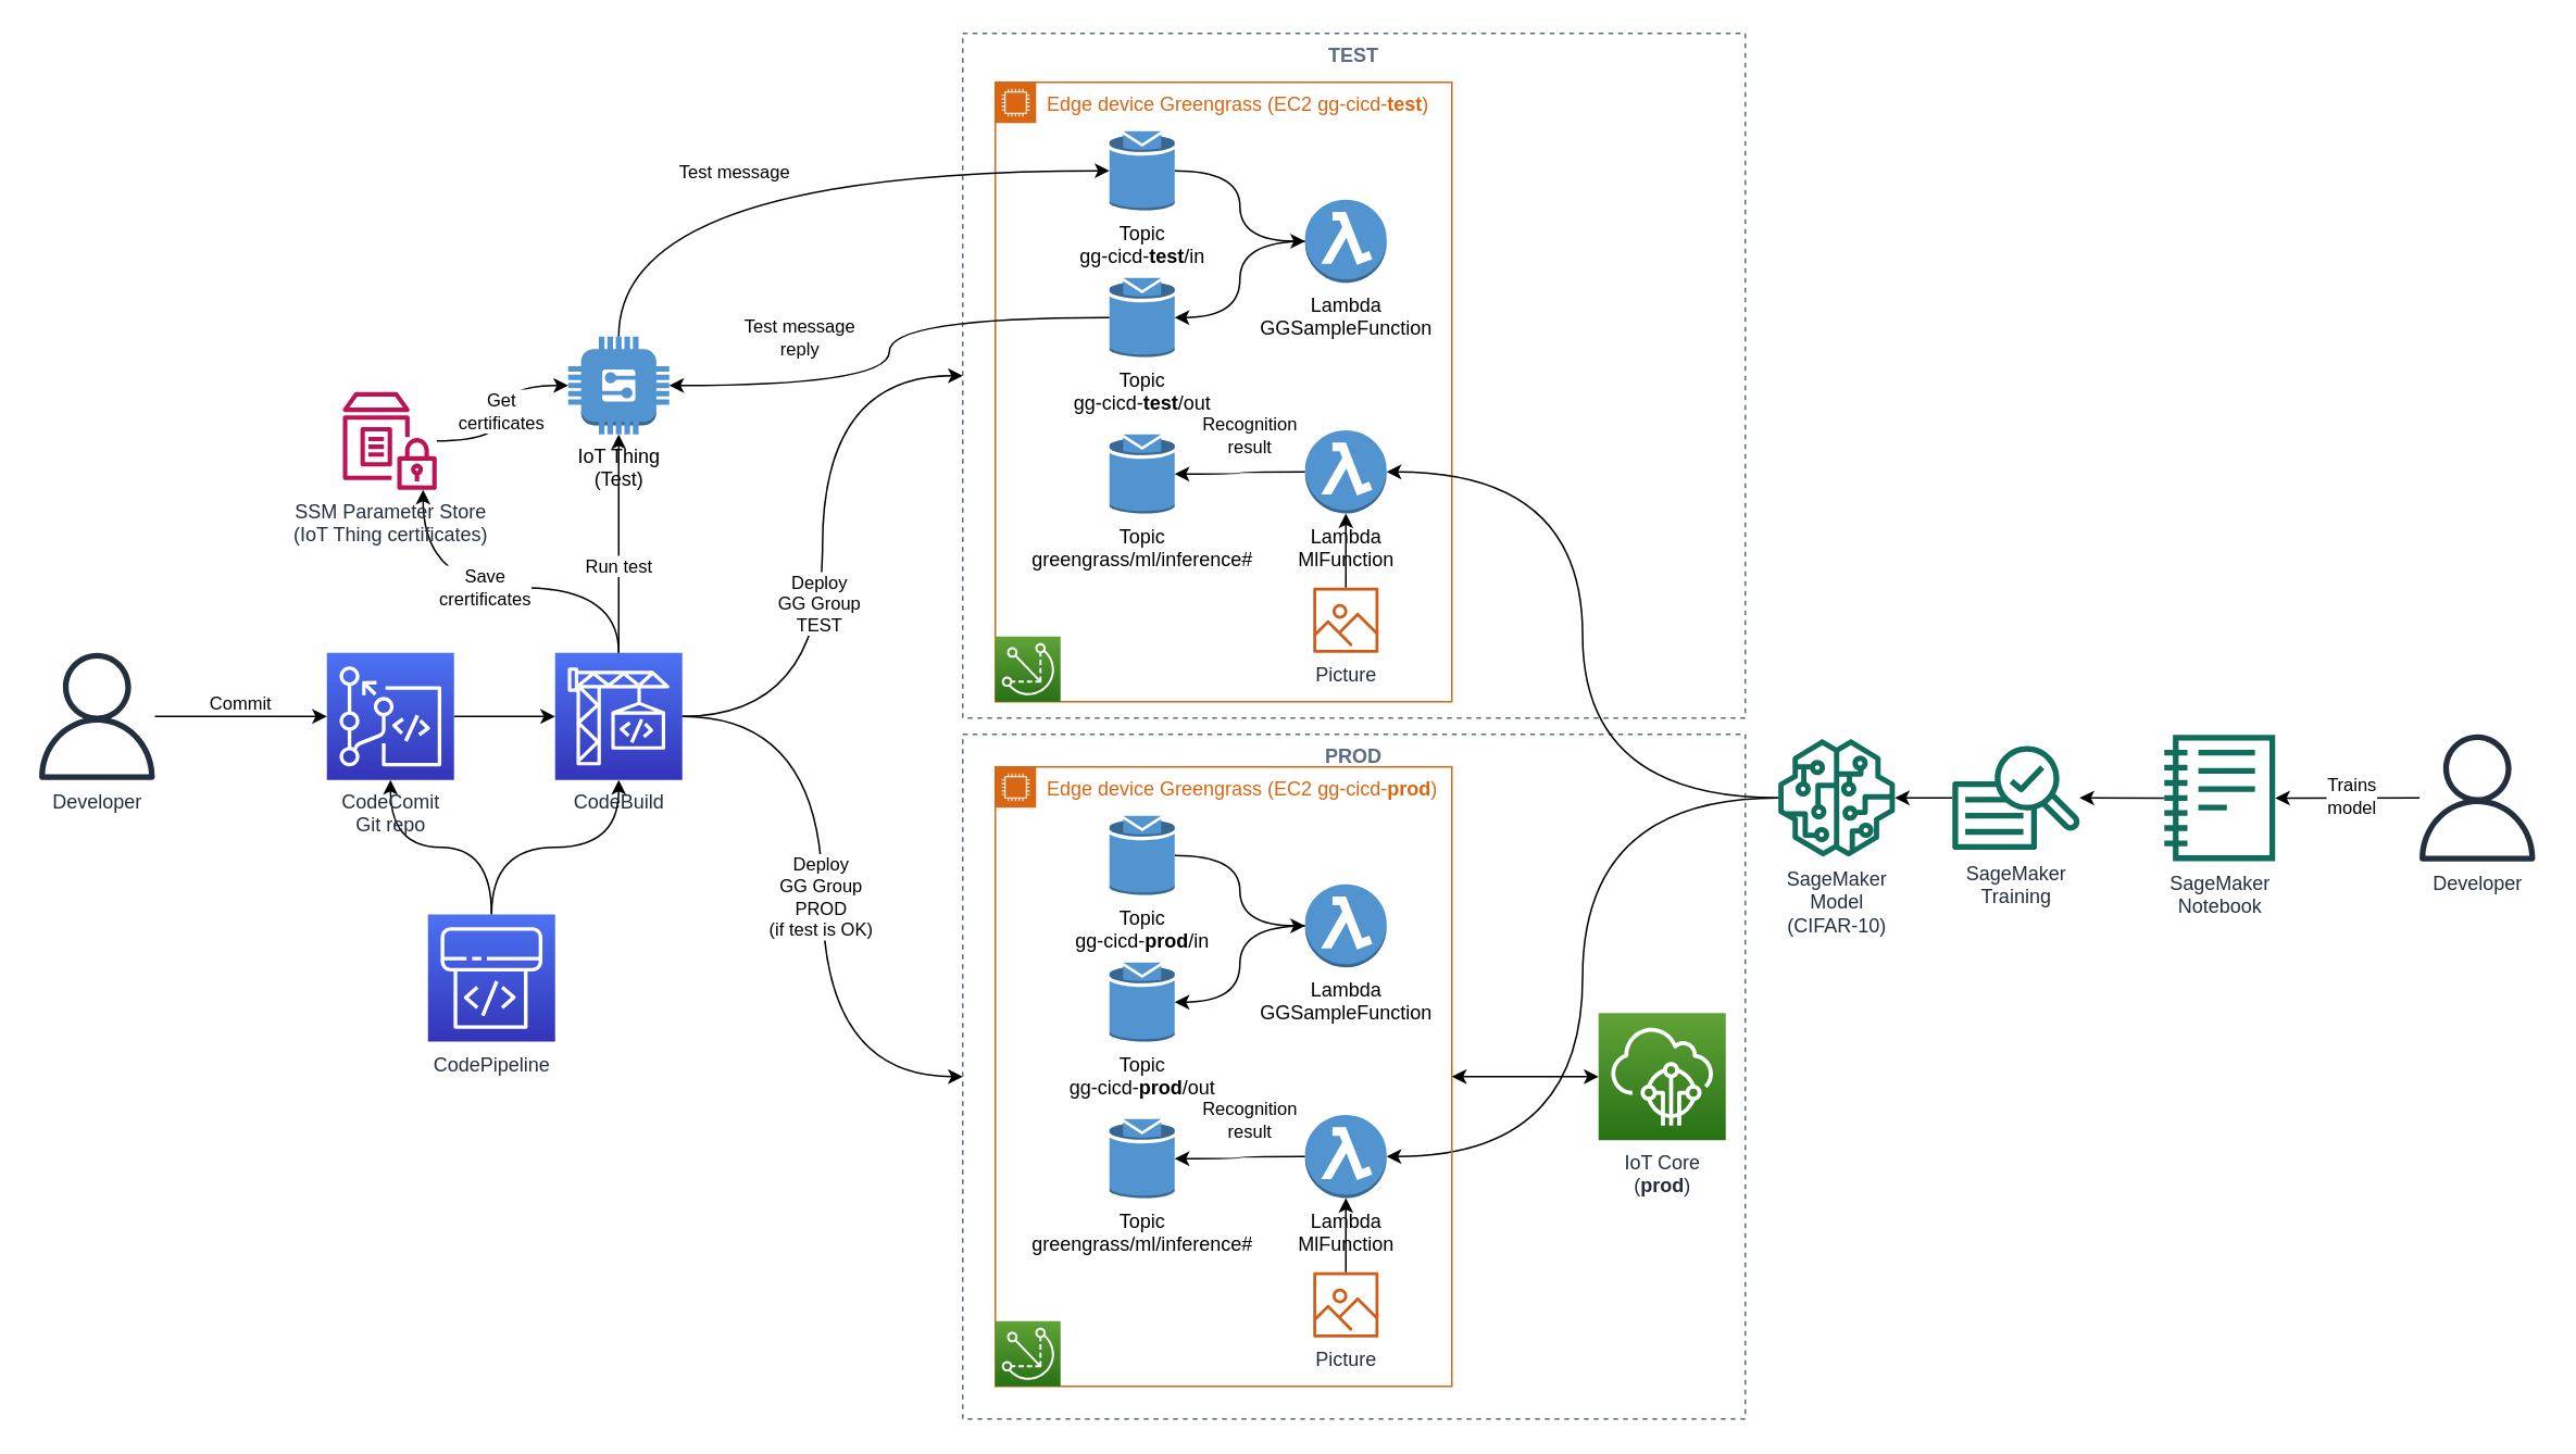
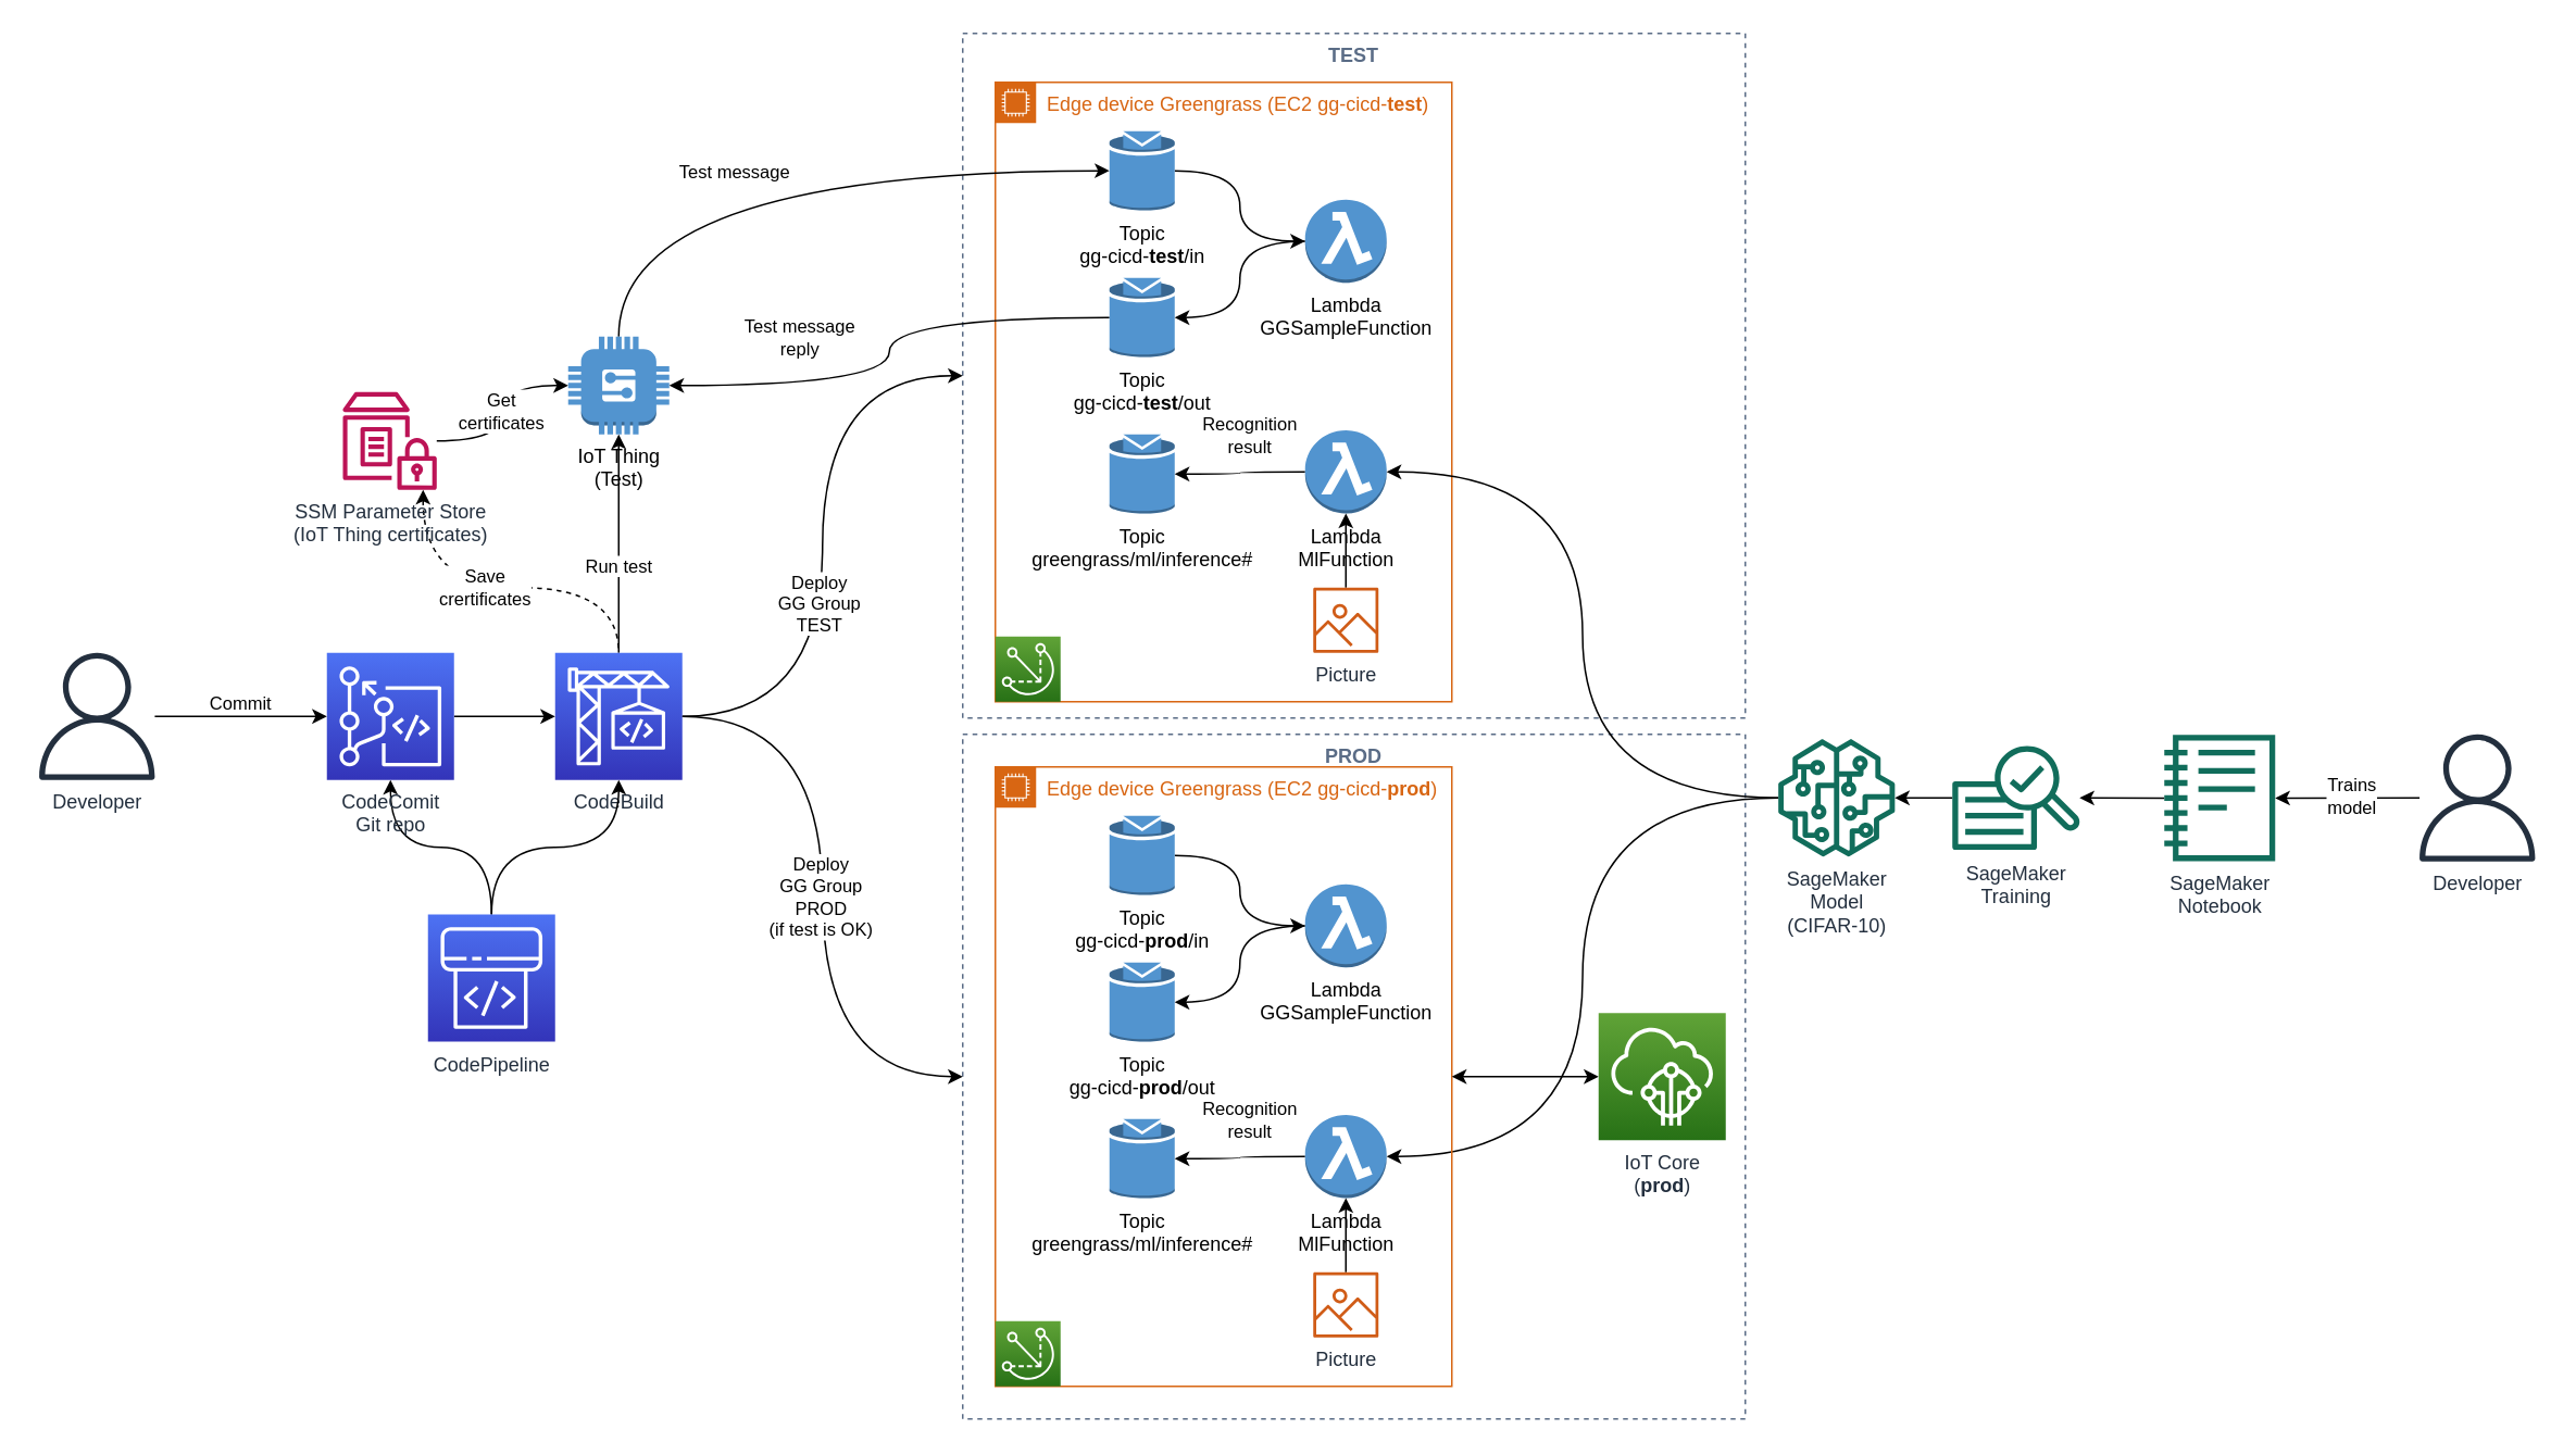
- <mxCell id="62" value="" style="edgeStyle=orthogonalEdgeStyle;curved=1;orthogonalLoop=1;jettySize=auto;html=1;startArrow=classic;startFill=1;entryX=0.5;entryY=0;entryDx=0;entryDy=0;entryPerimeter=0;endArrow=none;endFill=0;" edge="1" parent="1" source="66" target="9"><mxGeometry relative="1" as="geometry"><Array as="points"><mxPoint x="259" y="360" /><mxPoint x="379" y="360" /></Array></mxGeometry></mxCell>
+ <mxCell id="62" value="" style="edgeStyle=orthogonalEdgeStyle;curved=1;orthogonalLoop=1;jettySize=auto;html=1;startArrow=classic;startFill=1;entryX=0.5;entryY=0;entryDx=0;entryDy=0;entryPerimeter=0;endArrow=none;endFill=0;dashed=1;" edge="1" parent="1" source="66" target="9"><mxGeometry relative="1" as="geometry"><Array as="points"><mxPoint x="259" y="360" /><mxPoint x="379" y="360" /></Array></mxGeometry></mxCell>
